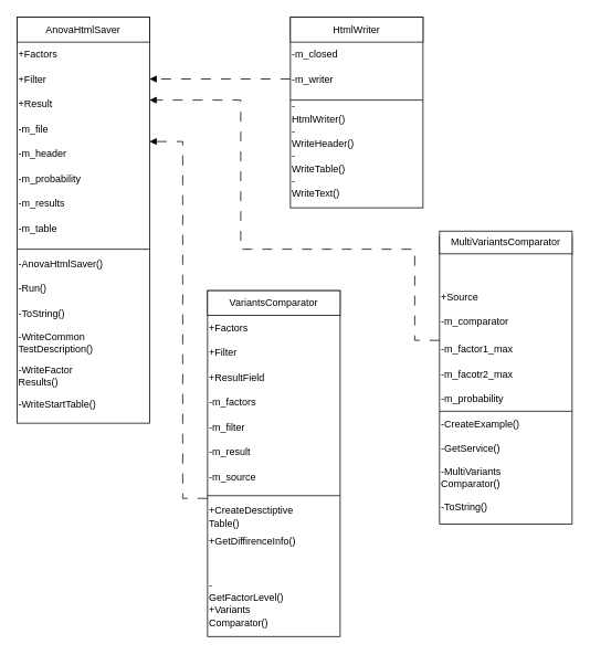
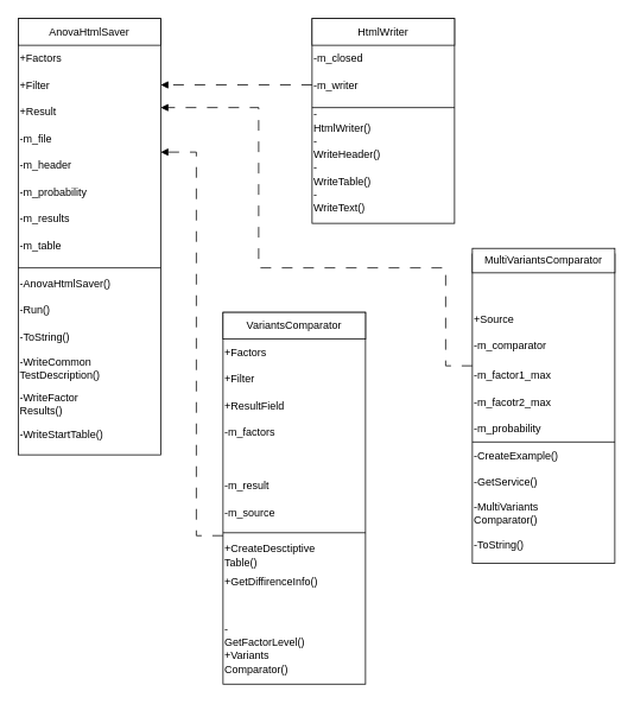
- <mxCell id="32" value="-m_filter" style="text;html=1;strokeColor=none;fillColor=none;align=left;verticalAlign=middle;whiteSpace=wrap;rounded=0;" parent="1" vertex="1"><mxGeometry x="250" y="500" width="60" height="30" as="geometry" /></mxCell>
